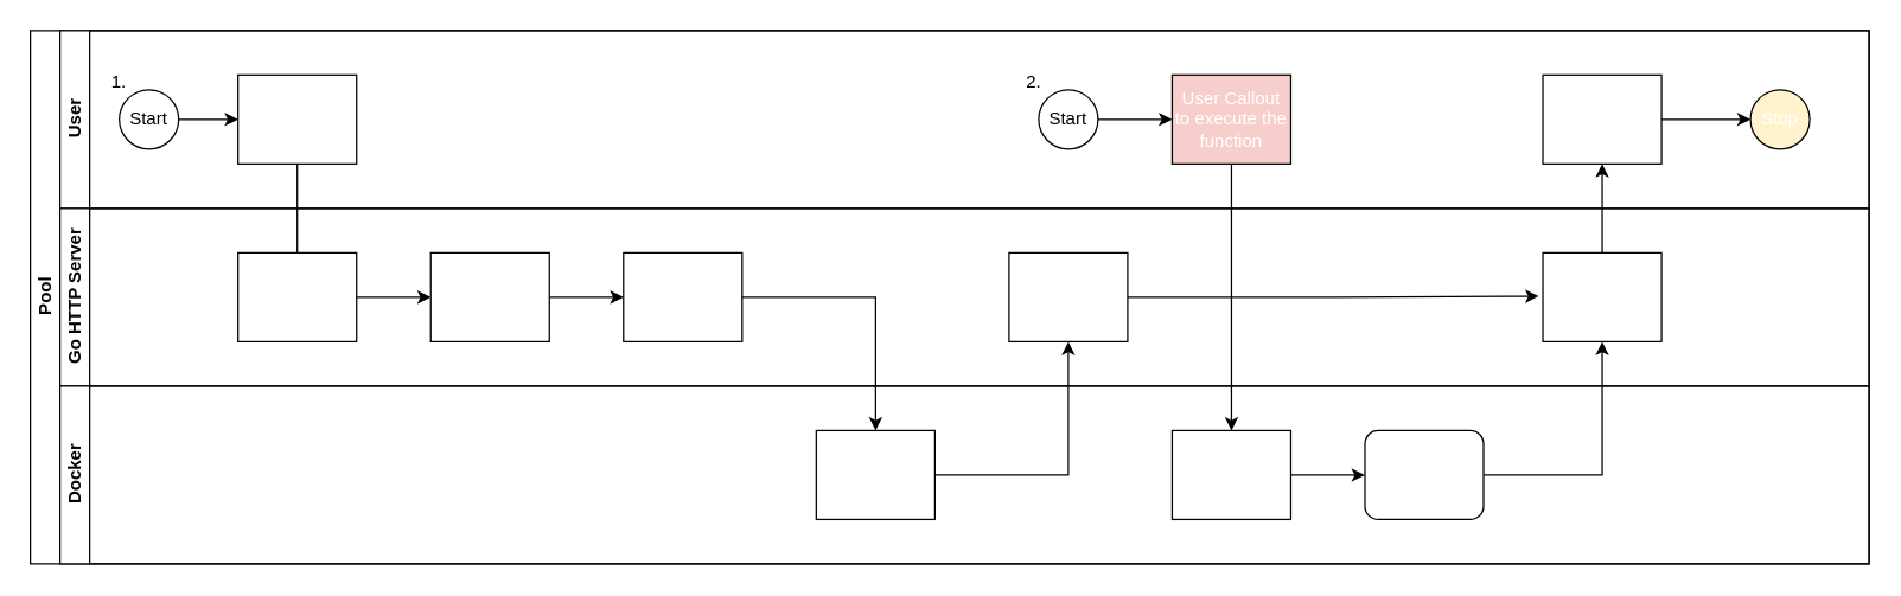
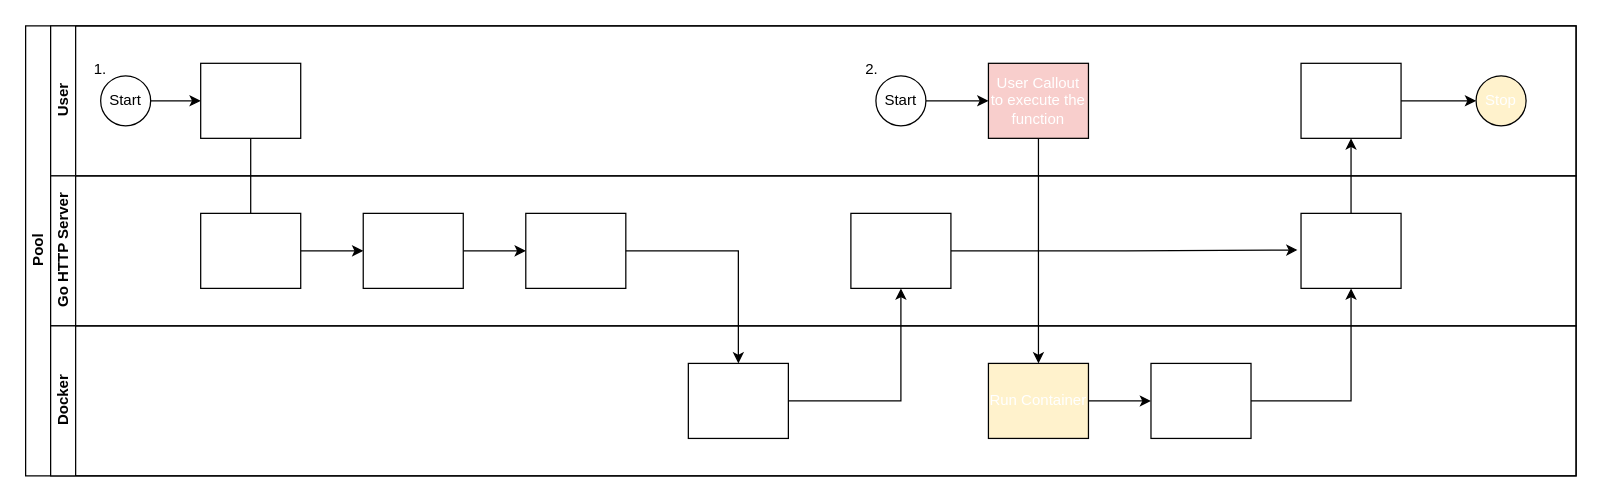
- <mxCell id="23" value="&lt;font color=&quot;#ffffff&quot;&gt;Run Container&lt;/font&gt;" style="rounded=0;whiteSpace=wrap;html=1;fontFamily=Helvetica;fontSize=12;fontColor=#000000;align=center;" vertex="1" parent="22"><mxGeometry x="750" y="30" width="80" height="60" as="geometry" /></mxCell>
+ <mxCell id="23" value="&lt;font color=&quot;#ffffff&quot;&gt;Run Container&lt;/font&gt;" style="rounded=0;whiteSpace=wrap;html=1;fontFamily=Helvetica;fontSize=12;fontColor=#000000;align=center;fillColor=#fff2cc;" vertex="1" parent="22"><mxGeometry x="750" y="30" width="80" height="60" as="geometry" /></mxCell>
- <mxCell id="24" value="&lt;font color=&quot;#ffffff&quot;&gt;Execute Function&lt;/font&gt;" style="whiteSpace=wrap;html=1;fontFamily=Helvetica;fontSize=12;fontColor=#000000;align=center;rounded=1;" vertex="1" parent="22"><mxGeometry x="880" y="30" width="80" height="60" as="geometry" /></mxCell>
+ <mxCell id="24" value="&lt;font color=&quot;#ffffff&quot;&gt;Execute Function&lt;/font&gt;" style="rounded=0;whiteSpace=wrap;html=1;fontFamily=Helvetica;fontSize=12;fontColor=#000000;align=center;" vertex="1" parent="22"><mxGeometry x="880" y="30" width="80" height="60" as="geometry" /></mxCell>
